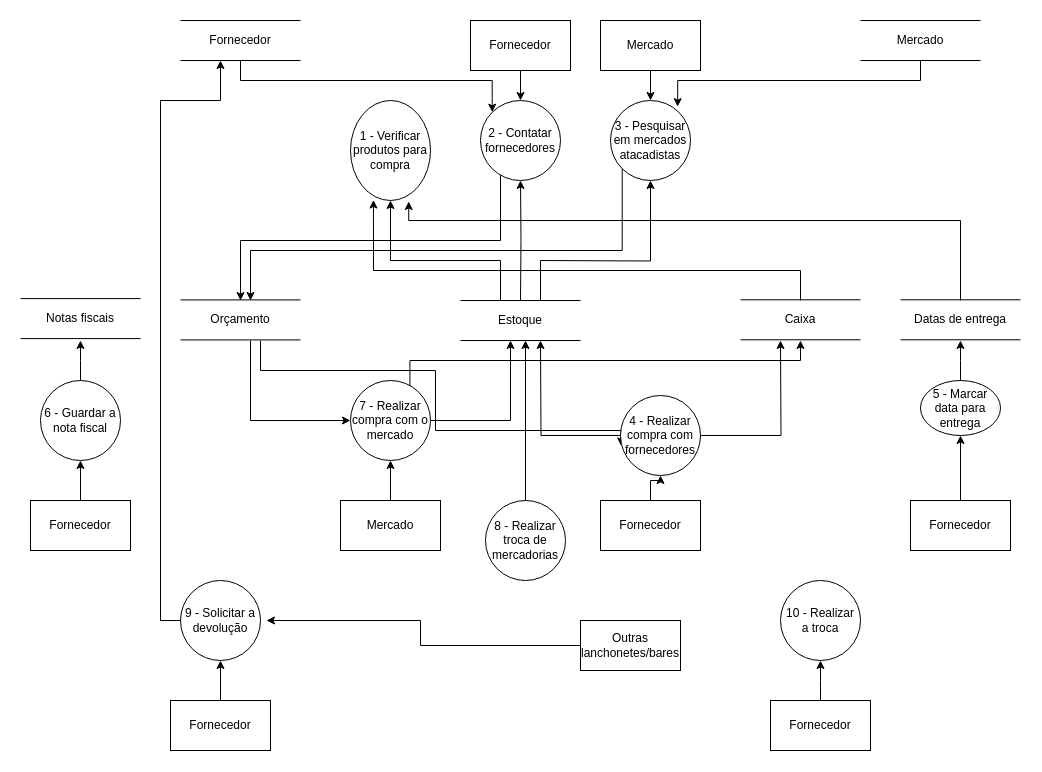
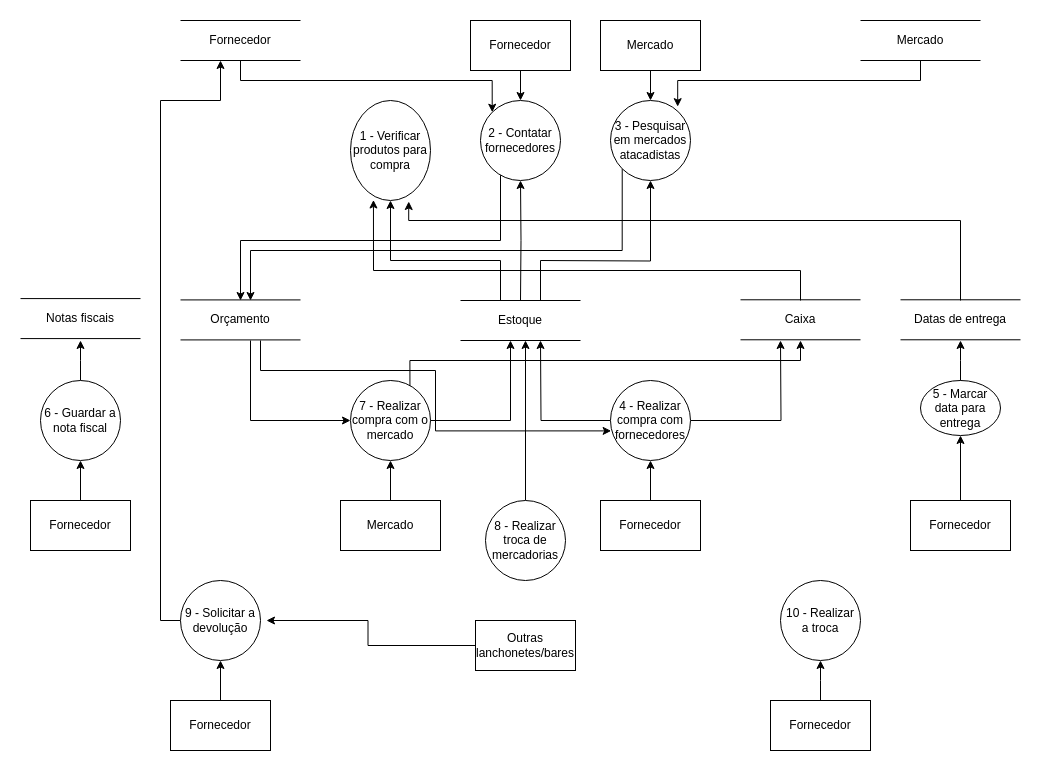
- <mxCell id="37" value="4 - Realizar compra com fornecedores" style="ellipse;whiteSpace=wrap;html=1;aspect=fixed;" vertex="1" parent="1"><mxGeometry x="620" y="395" width="80" height="80" as="geometry" /></mxCell>
+ <mxCell id="37" value="4 - Realizar compra com fornecedores" style="ellipse;whiteSpace=wrap;html=1;aspect=fixed;" vertex="1" parent="1"><mxGeometry x="610" y="380" width="80" height="80" as="geometry" /></mxCell>
- <mxCell id="61" value="Outras lanchonetes/bares" style="rounded=0;whiteSpace=wrap;html=1;" vertex="1" parent="1"><mxGeometry x="580" y="620" width="100" height="50" as="geometry" /></mxCell>
+ <mxCell id="61" value="Outras lanchonetes/bares" style="rounded=0;whiteSpace=wrap;html=1;" vertex="1" parent="1"><mxGeometry x="475" y="620" width="100" height="50" as="geometry" /></mxCell>
